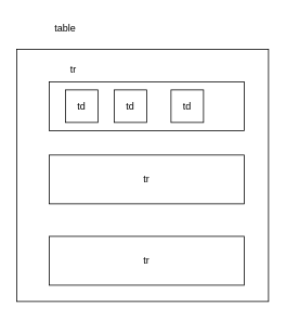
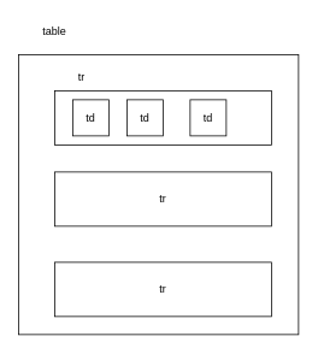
- <mxCell id="6" value="table" style="text;html=1;strokeColor=none;fillColor=none;align=center;verticalAlign=middle;whiteSpace=wrap;rounded=0;" vertex="1" parent="1"><mxGeometry x="50" y="20" width="60" height="30" as="geometry" /></mxCell>
+ <mxCell id="6" value="table" style="text;html=1;strokeColor=none;fillColor=none;align=center;verticalAlign=middle;whiteSpace=wrap;rounded=0;" vertex="1" parent="1"><mxGeometry x="30" y="20" width="60" height="30" as="geometry" /></mxCell>
